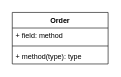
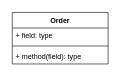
- <mxCell id="3" value="+ field: method" style="text;strokeColor=none;fillColor=none;align=left;verticalAlign=top;spacingLeft=4;spacingRight=4;overflow=hidden;rotatable=0;points=[[0,0.5],[1,0.5]];portConstraint=eastwest;" vertex="1" parent="2"><mxGeometry y="26" width="160" height="26" as="geometry" /></mxCell>
+ <mxCell id="3" value="+ field: type" style="text;strokeColor=none;fillColor=none;align=left;verticalAlign=top;spacingLeft=4;spacingRight=4;overflow=hidden;rotatable=0;points=[[0,0.5],[1,0.5]];portConstraint=eastwest;" vertex="1" parent="2"><mxGeometry y="26" width="160" height="26" as="geometry" /></mxCell>
- <mxCell id="5" value="+ method(type): type" style="text;strokeColor=none;fillColor=none;align=left;verticalAlign=top;spacingLeft=4;spacingRight=4;overflow=hidden;rotatable=0;points=[[0,0.5],[1,0.5]];portConstraint=eastwest;" vertex="1" parent="2"><mxGeometry y="60" width="160" height="26" as="geometry" /></mxCell>
+ <mxCell id="5" value="+ method(field): type" style="text;strokeColor=none;fillColor=none;align=left;verticalAlign=top;spacingLeft=4;spacingRight=4;overflow=hidden;rotatable=0;points=[[0,0.5],[1,0.5]];portConstraint=eastwest;" vertex="1" parent="2"><mxGeometry y="60" width="160" height="26" as="geometry" /></mxCell>
